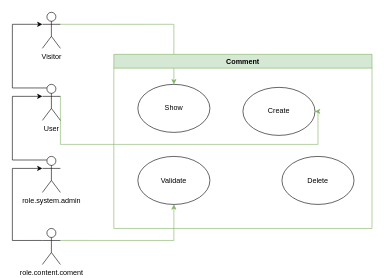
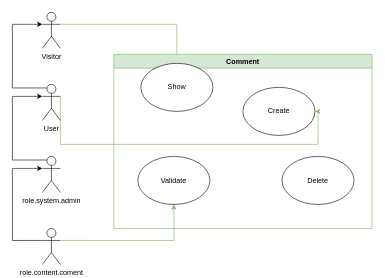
- <mxCell id="13" value="Show" style="ellipse;whiteSpace=wrap;html=1;" vertex="1" parent="12"><mxGeometry x="40" y="50" width="120" height="80" as="geometry" /></mxCell>
+ <mxCell id="13" value="Show" style="ellipse;whiteSpace=wrap;html=1;" vertex="1" parent="12"><mxGeometry x="45" y="15" width="120" height="80" as="geometry" /></mxCell>
